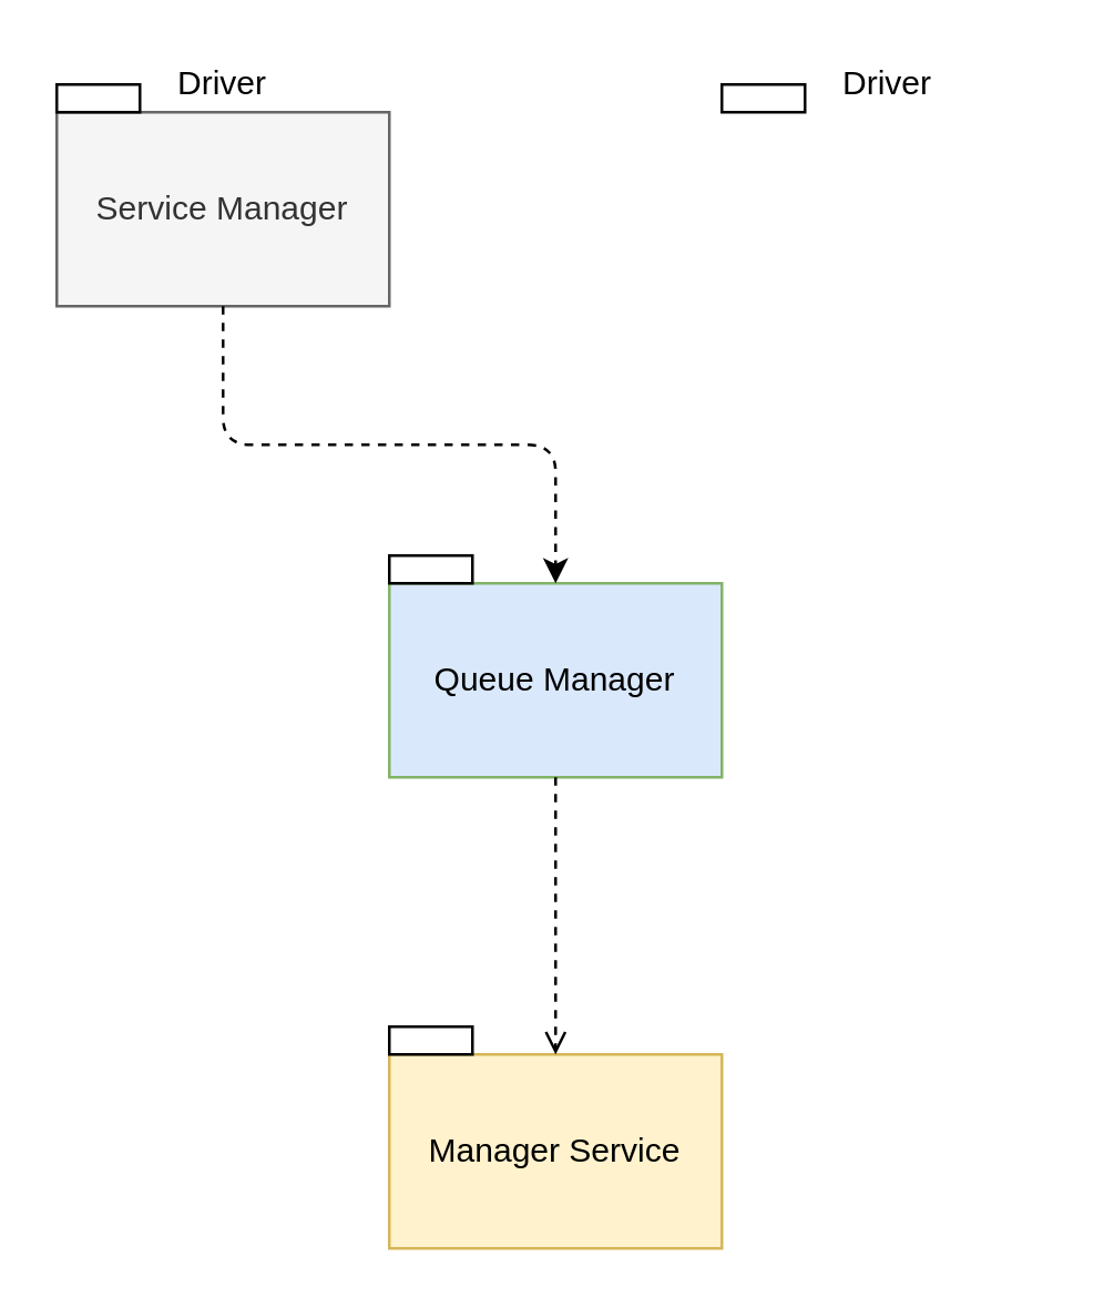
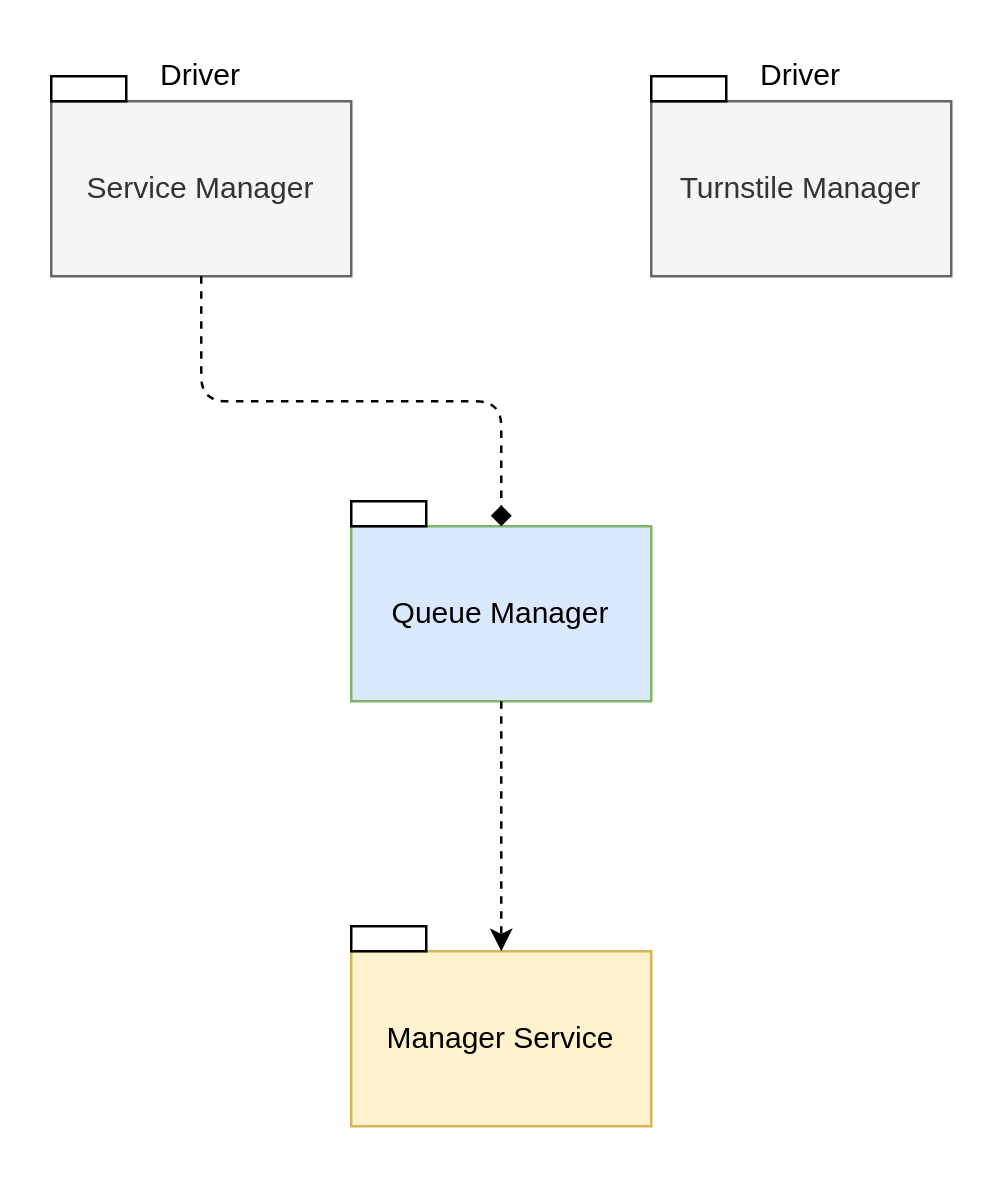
+ <mxCell id="13" value="Turnstile Manager" style="rounded=0;whiteSpace=wrap;html=1;fillColor=#f5f5f5;strokeColor=#666666;fontColor=#333333;" vertex="1" parent="12"><mxGeometry y="10" width="120" height="70" as="geometry" /></mxCell>
- <mxCell id="16" value="" style="endArrow=classic;html=1;dashed=1;exitX=0.5;exitY=1;exitDx=0;exitDy=0;entryX=0.5;entryY=0;entryDx=0;entryDy=0;" edge="1" parent="1" source="10" target="6"><mxGeometry width="50" height="50" relative="1" as="geometry"><mxPoint x="150" y="200" as="sourcePoint" /><mxPoint x="200" y="150" as="targetPoint" /><Array as="points"><mxPoint x="80" y="160" /><mxPoint x="200" y="160" /></Array></mxGeometry></mxCell>
+ <mxCell id="16" value="" style="endArrow=diamond;html=1;dashed=1;exitX=0.5;exitY=1;exitDx=0;exitDy=0;entryX=0.5;entryY=0;entryDx=0;entryDy=0;" edge="1" parent="1" source="10" target="6"><mxGeometry width="50" height="50" relative="1" as="geometry"><mxPoint x="150" y="200" as="sourcePoint" /><mxPoint x="200" y="150" as="targetPoint" /><Array as="points"><mxPoint x="80" y="160" /><mxPoint x="200" y="160" /></Array></mxGeometry></mxCell>
- <mxCell id="8" value="" style="endArrow=open;html=1;exitX=0.5;exitY=1;exitDx=0;exitDy=0;entryX=0.5;entryY=0;entryDx=0;entryDy=0;dashed=1;" parent="1" source="6" target="3" edge="1"><mxGeometry width="50" height="50" relative="1" as="geometry"><mxPoint x="210" y="390" as="sourcePoint" /><mxPoint x="260" y="340" as="targetPoint" /></mxGeometry></mxCell>
+ <mxCell id="8" value="" style="endArrow=classic;html=1;exitX=0.5;exitY=1;exitDx=0;exitDy=0;entryX=0.5;entryY=0;entryDx=0;entryDy=0;dashed=1;" parent="1" source="6" target="3" edge="1"><mxGeometry width="50" height="50" relative="1" as="geometry"><mxPoint x="210" y="390" as="sourcePoint" /><mxPoint x="260" y="340" as="targetPoint" /></mxGeometry></mxCell>
